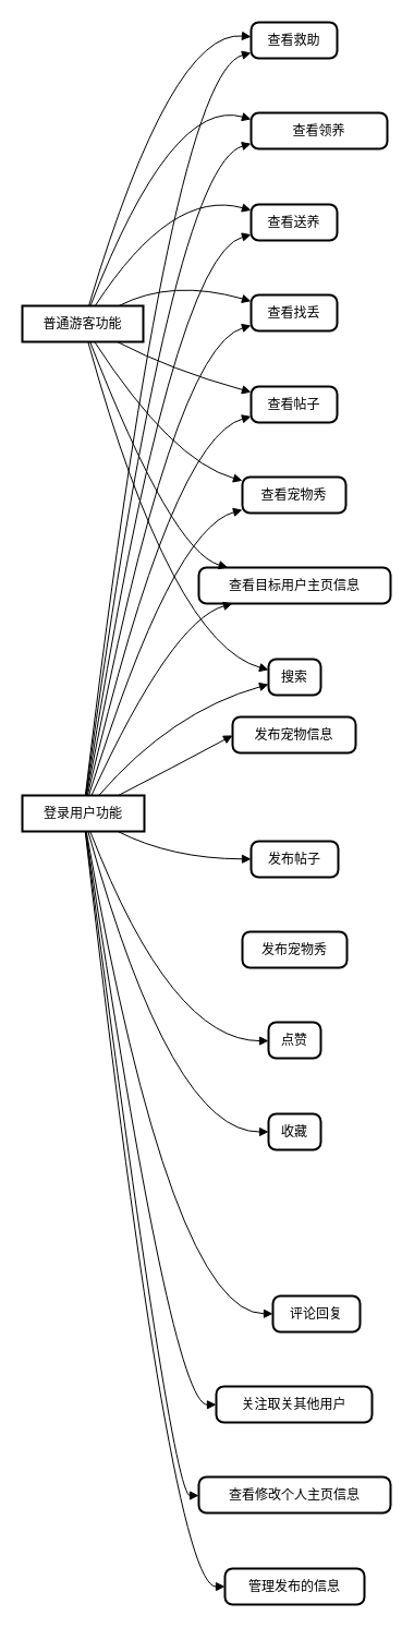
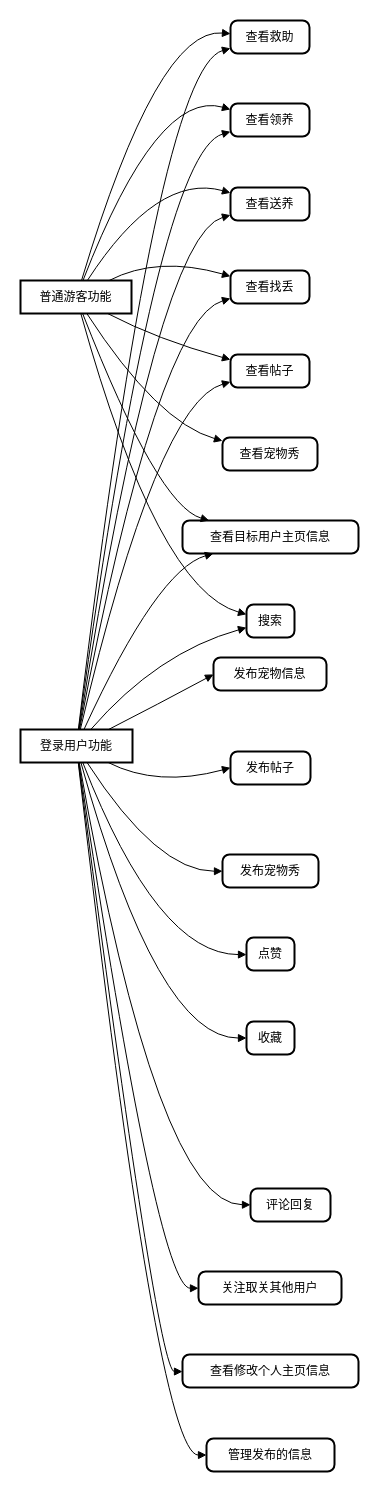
- <mxCell id="4" value="查看领养" style="rounded=1;absoluteArcSize=1;arcSize=14;whiteSpace=wrap;strokeWidth=2;" vertex="1" parent="1"><mxGeometry x="230" y="103" width="125" height="33" as="geometry" /></mxCell>
+ <mxCell id="4" value="查看领养" style="rounded=1;absoluteArcSize=1;arcSize=14;whiteSpace=wrap;strokeWidth=2;" vertex="1" parent="1"><mxGeometry x="230" y="103" width="79" height="33" as="geometry" /></mxCell>
- <mxCell id="34" value="" style="curved=1;startArrow=none;endArrow=block;exitX=0.545;exitY=-0.003;entryX=0.002;entryY=0.91;" edge="1" parent="1" source="11" target="8"><mxGeometry relative="1" as="geometry"><Array as="points"><mxPoint x="157" y="485" /></Array></mxGeometry></mxCell>
- <mxCell id="13" value="发布帖子" style="rounded=1;absoluteArcSize=1;arcSize=14;whiteSpace=wrap;strokeWidth=2;" vertex="1" parent="1"><mxGeometry x="230" y="771" width="80" height="33" as="geometry" /></mxCell>
+ <mxCell id="13" value="发布帖子" style="rounded=1;absoluteArcSize=1;arcSize=14;whiteSpace=wrap;strokeWidth=2;" vertex="1" parent="1"><mxGeometry x="230" y="751" width="80" height="33" as="geometry" /></mxCell>
+ <mxCell id="39" value="" style="curved=1;startArrow=none;endArrow=block;exitX=0.596;exitY=1.009;entryX=-0.002;entryY=0.506;" edge="1" parent="1" source="11" target="14"><mxGeometry relative="1" as="geometry"><Array as="points"><mxPoint x="157" y="871" /></Array></mxGeometry></mxCell>
